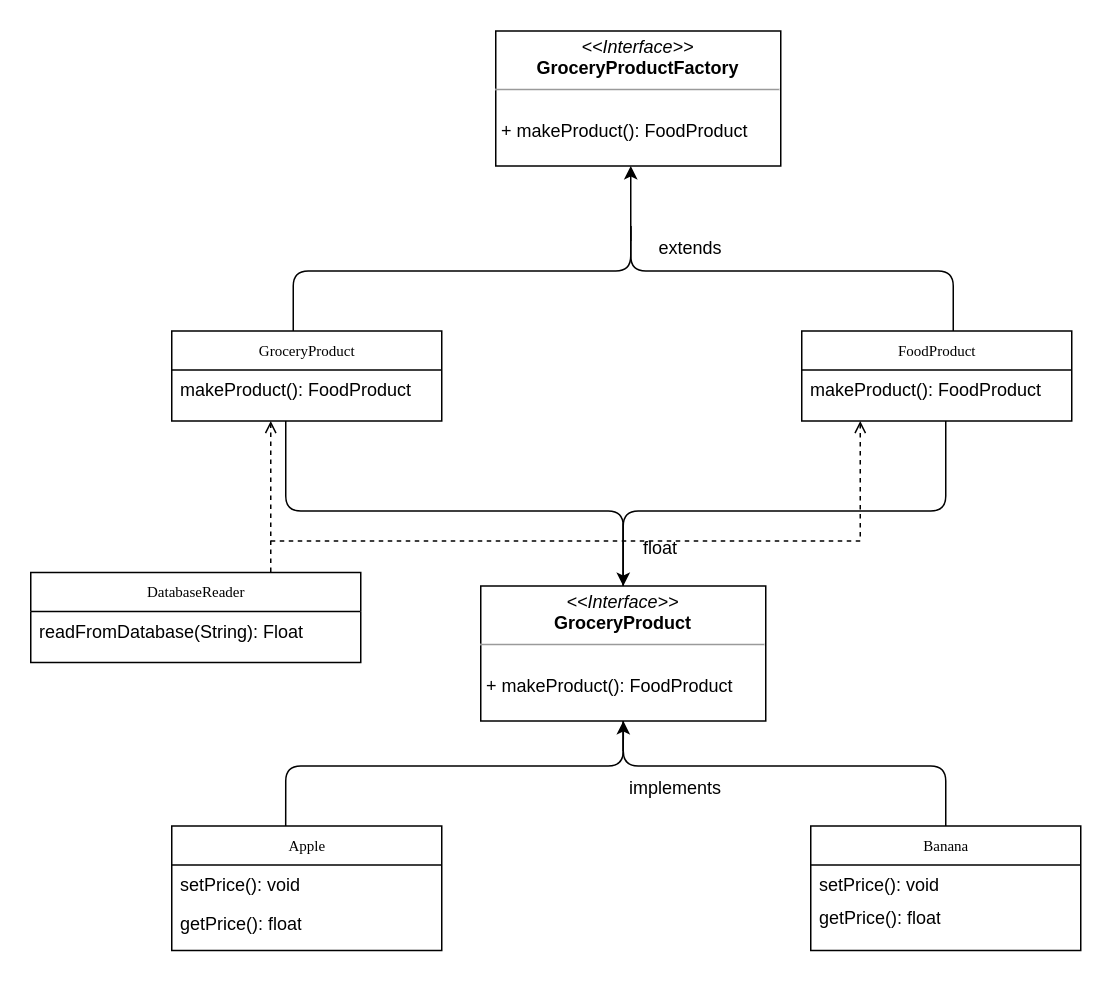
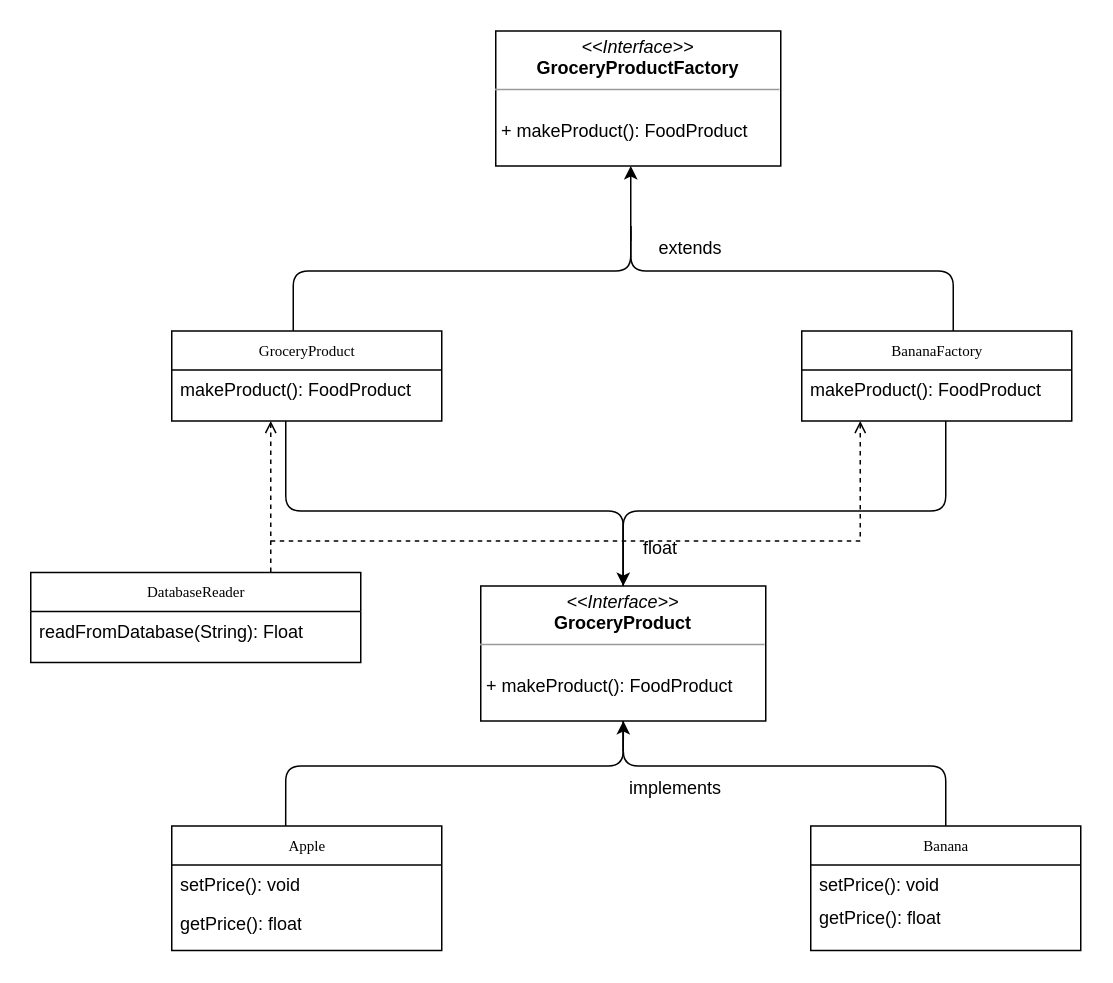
- <mxCell id="2" value="FoodProduct" style="swimlane;html=1;fontStyle=0;childLayout=stackLayout;horizontal=1;startSize=26;fillColor=none;horizontalStack=0;resizeParent=1;resizeLast=0;collapsible=1;marginBottom=0;swimlaneFillColor=#ffffff;rounded=0;shadow=0;comic=0;labelBackgroundColor=none;strokeWidth=1;fontFamily=Verdana;fontSize=10;align=center;" parent="1" vertex="1"><mxGeometry x="534" y="220" width="180" height="60" as="geometry" /></mxCell>
+ <mxCell id="2" value="BananaFactory" style="swimlane;html=1;fontStyle=0;childLayout=stackLayout;horizontal=1;startSize=26;fillColor=none;horizontalStack=0;resizeParent=1;resizeLast=0;collapsible=1;marginBottom=0;swimlaneFillColor=#ffffff;rounded=0;shadow=0;comic=0;labelBackgroundColor=none;strokeWidth=1;fontFamily=Verdana;fontSize=10;align=center;" parent="1" vertex="1"><mxGeometry x="534" y="220" width="180" height="60" as="geometry" /></mxCell>
